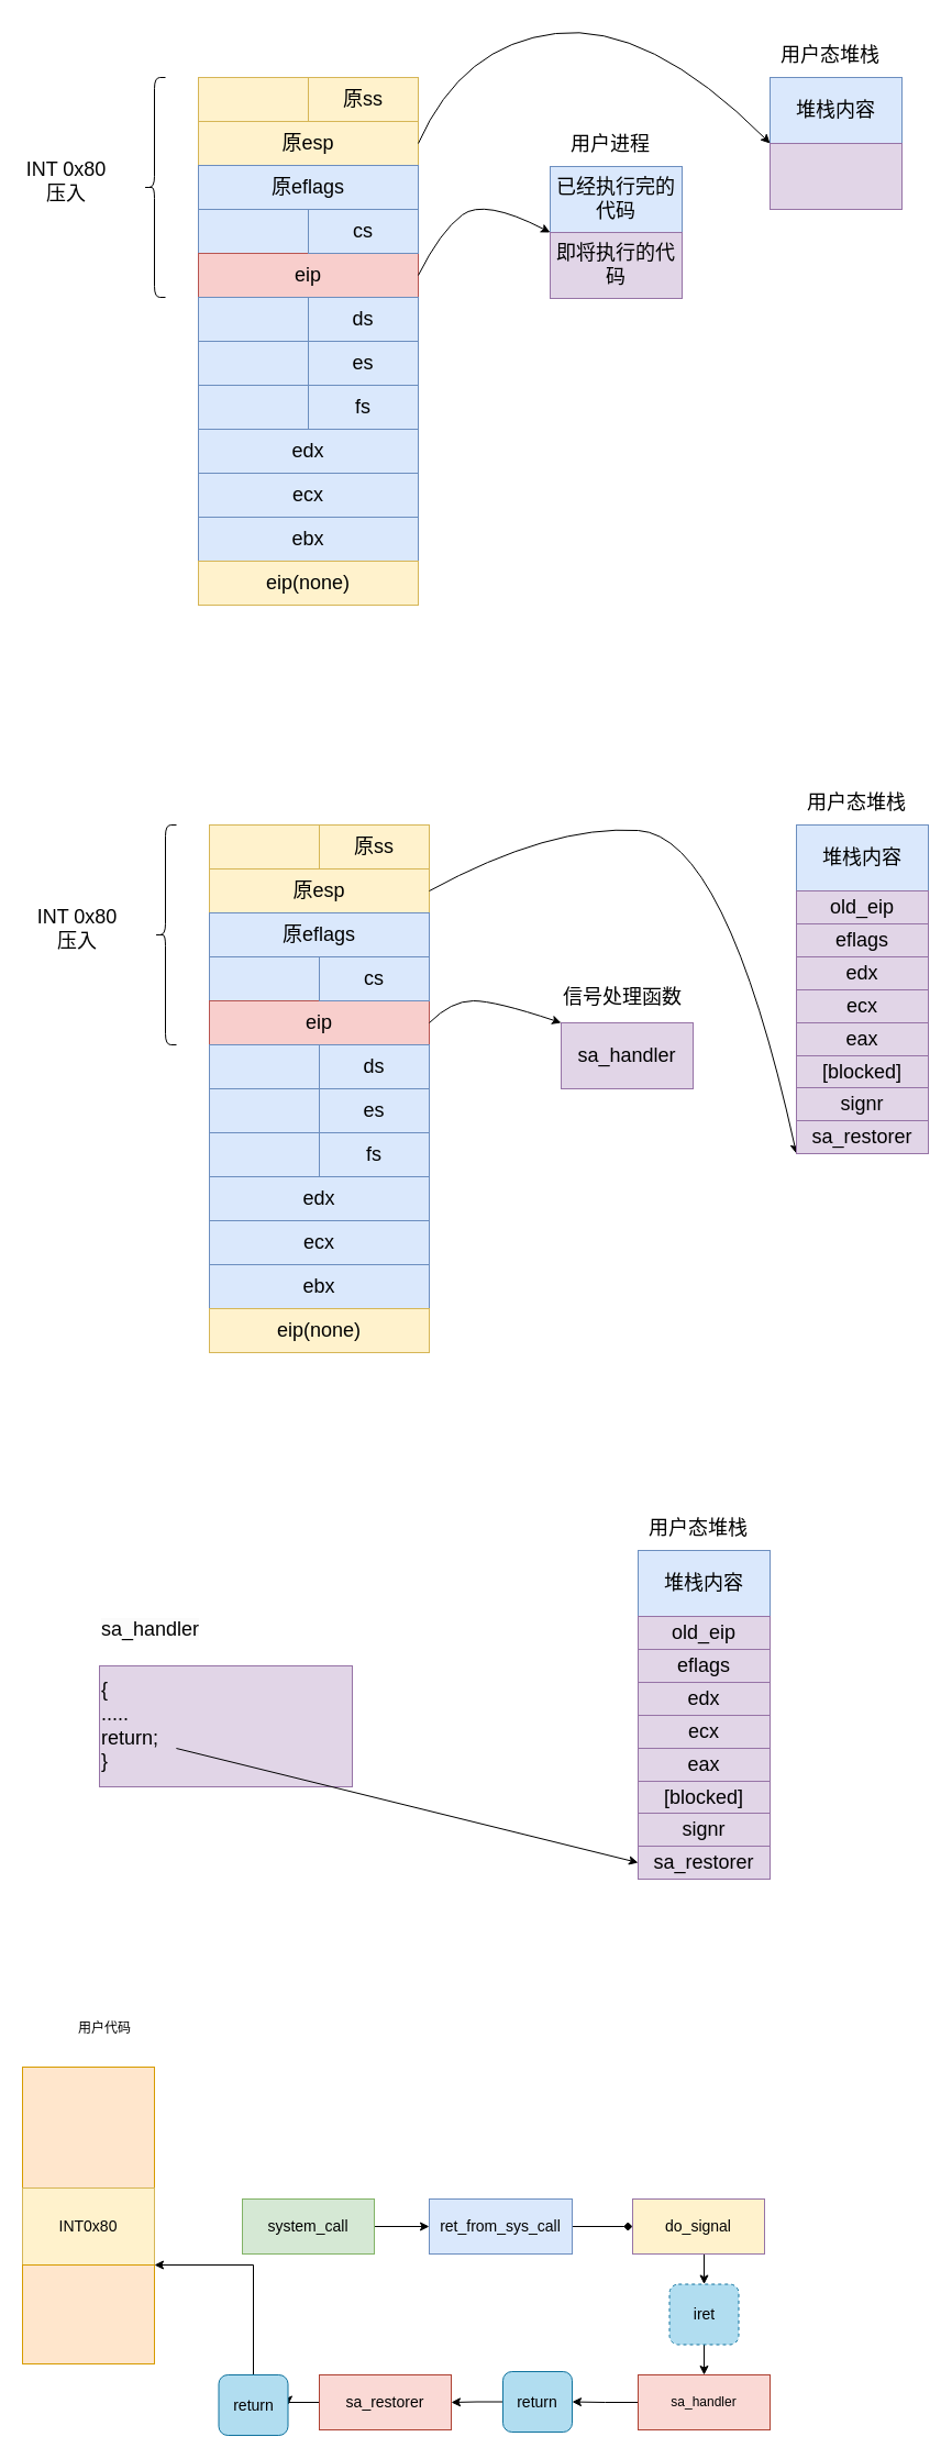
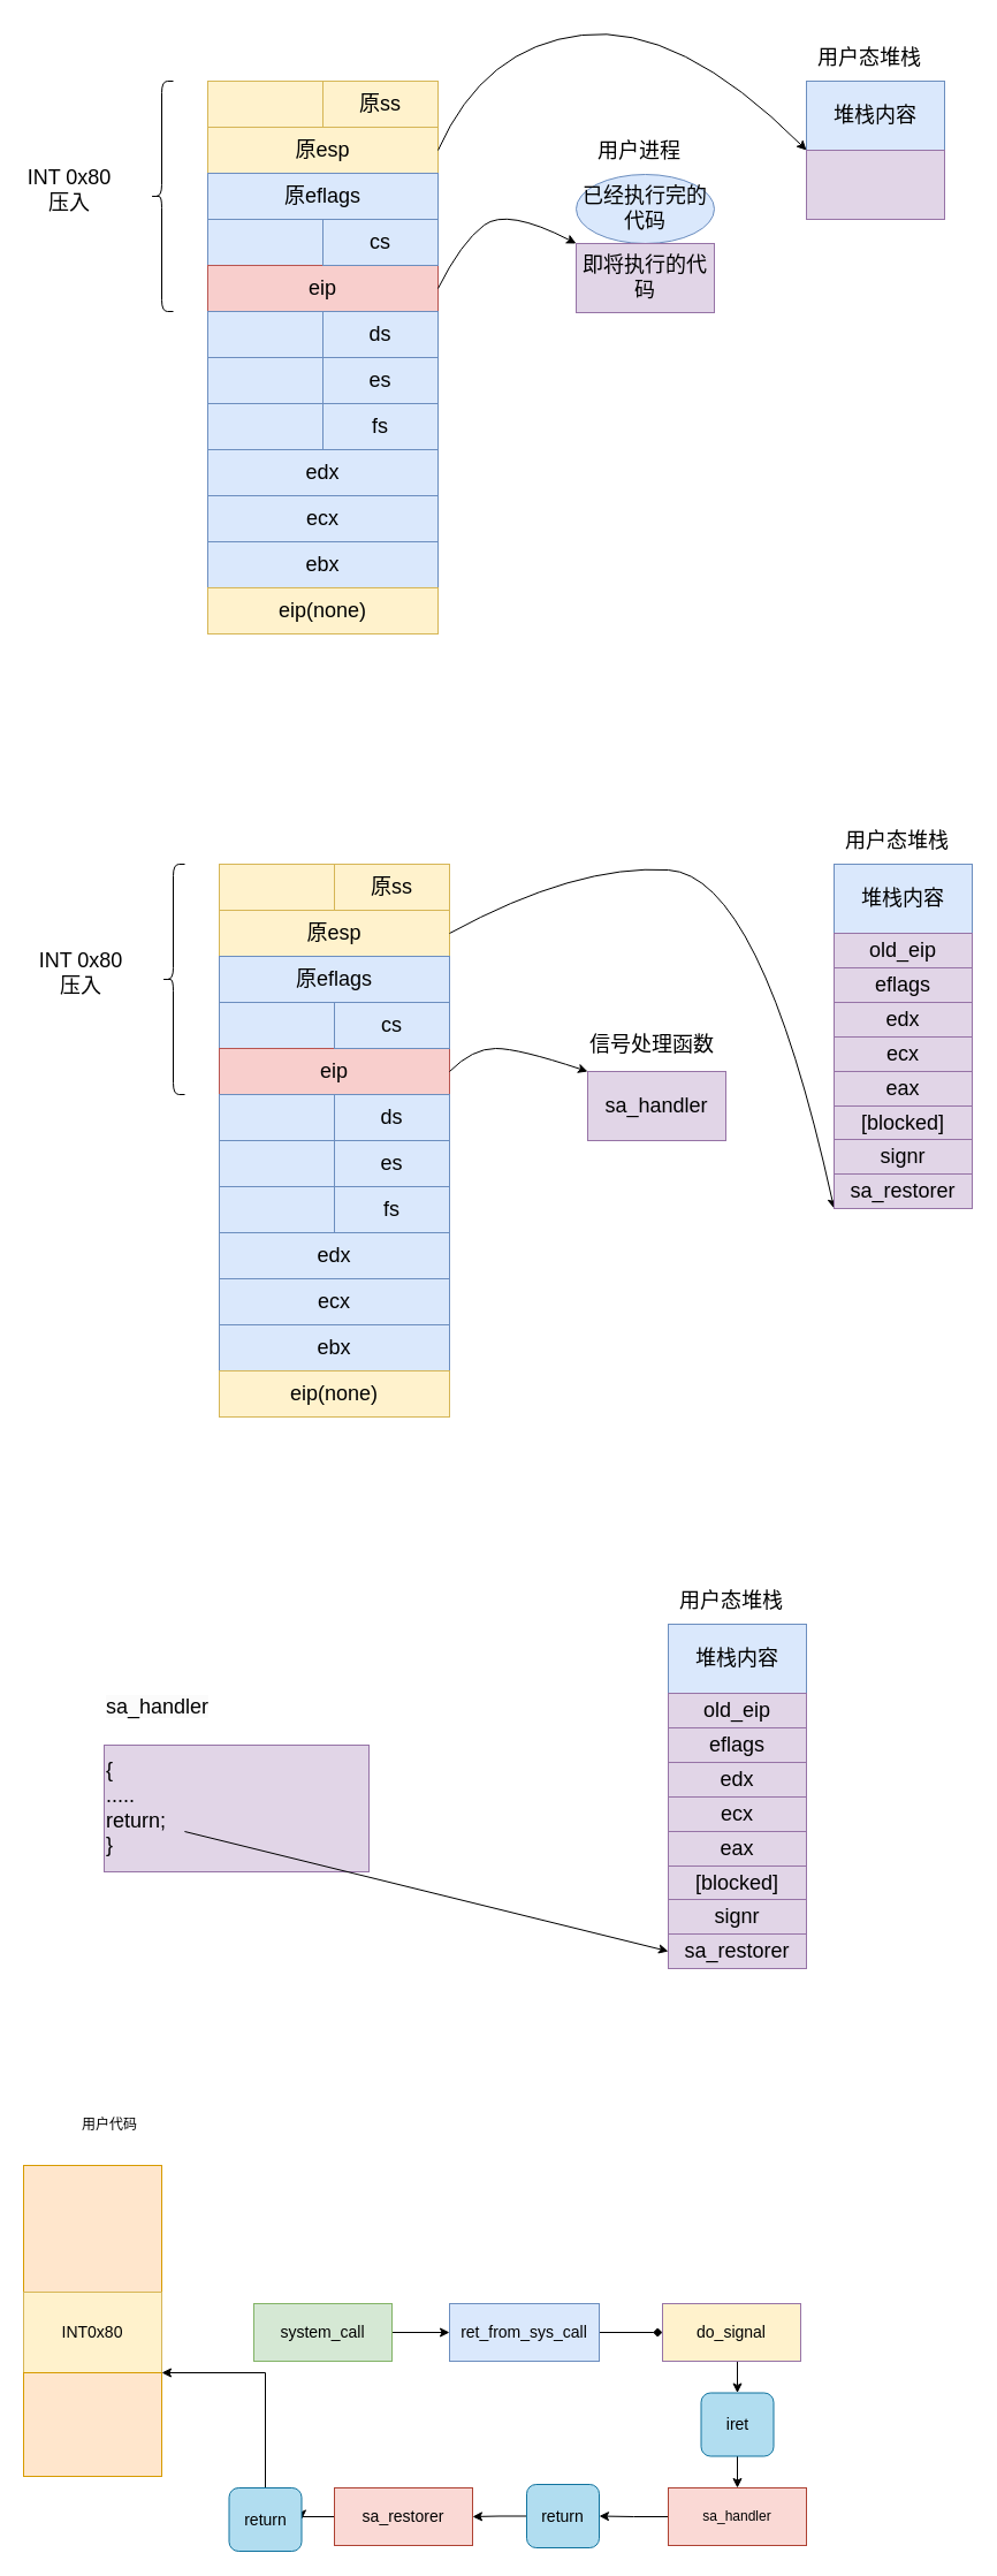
- <mxCell id="20" value="已经执行完的代码" style="rounded=0;whiteSpace=wrap;html=1;fontSize=18;fillColor=#dae8fc;strokeColor=#6c8ebf;" parent="1" vertex="1"><mxGeometry x="500" y="151" width="120" height="60" as="geometry" /></mxCell>
+ <mxCell id="20" value="已经执行完的代码" style="ellipse;whiteSpace=wrap;html=1;fontSize=18;fillColor=#dae8fc;strokeColor=#6c8ebf;" parent="1" vertex="1"><mxGeometry x="500" y="151" width="120" height="60" as="geometry" /></mxCell>
- <mxCell id="87" value="&lt;font style=&quot;font-size: 14px;&quot;&gt;iret&lt;/font&gt;" style="rounded=1;whiteSpace=wrap;html=1;fillColor=#b1ddf0;strokeColor=#10739e;dashed=1;" vertex="1" parent="1"><mxGeometry x="608.5" y="2077.5" width="63" height="55" as="geometry" /></mxCell>
+ <mxCell id="87" value="&lt;font style=&quot;font-size: 14px;&quot;&gt;iret&lt;/font&gt;" style="rounded=1;whiteSpace=wrap;html=1;fillColor=#b1ddf0;strokeColor=#10739e;" vertex="1" parent="1"><mxGeometry x="608.5" y="2077.5" width="63" height="55" as="geometry" /></mxCell>
